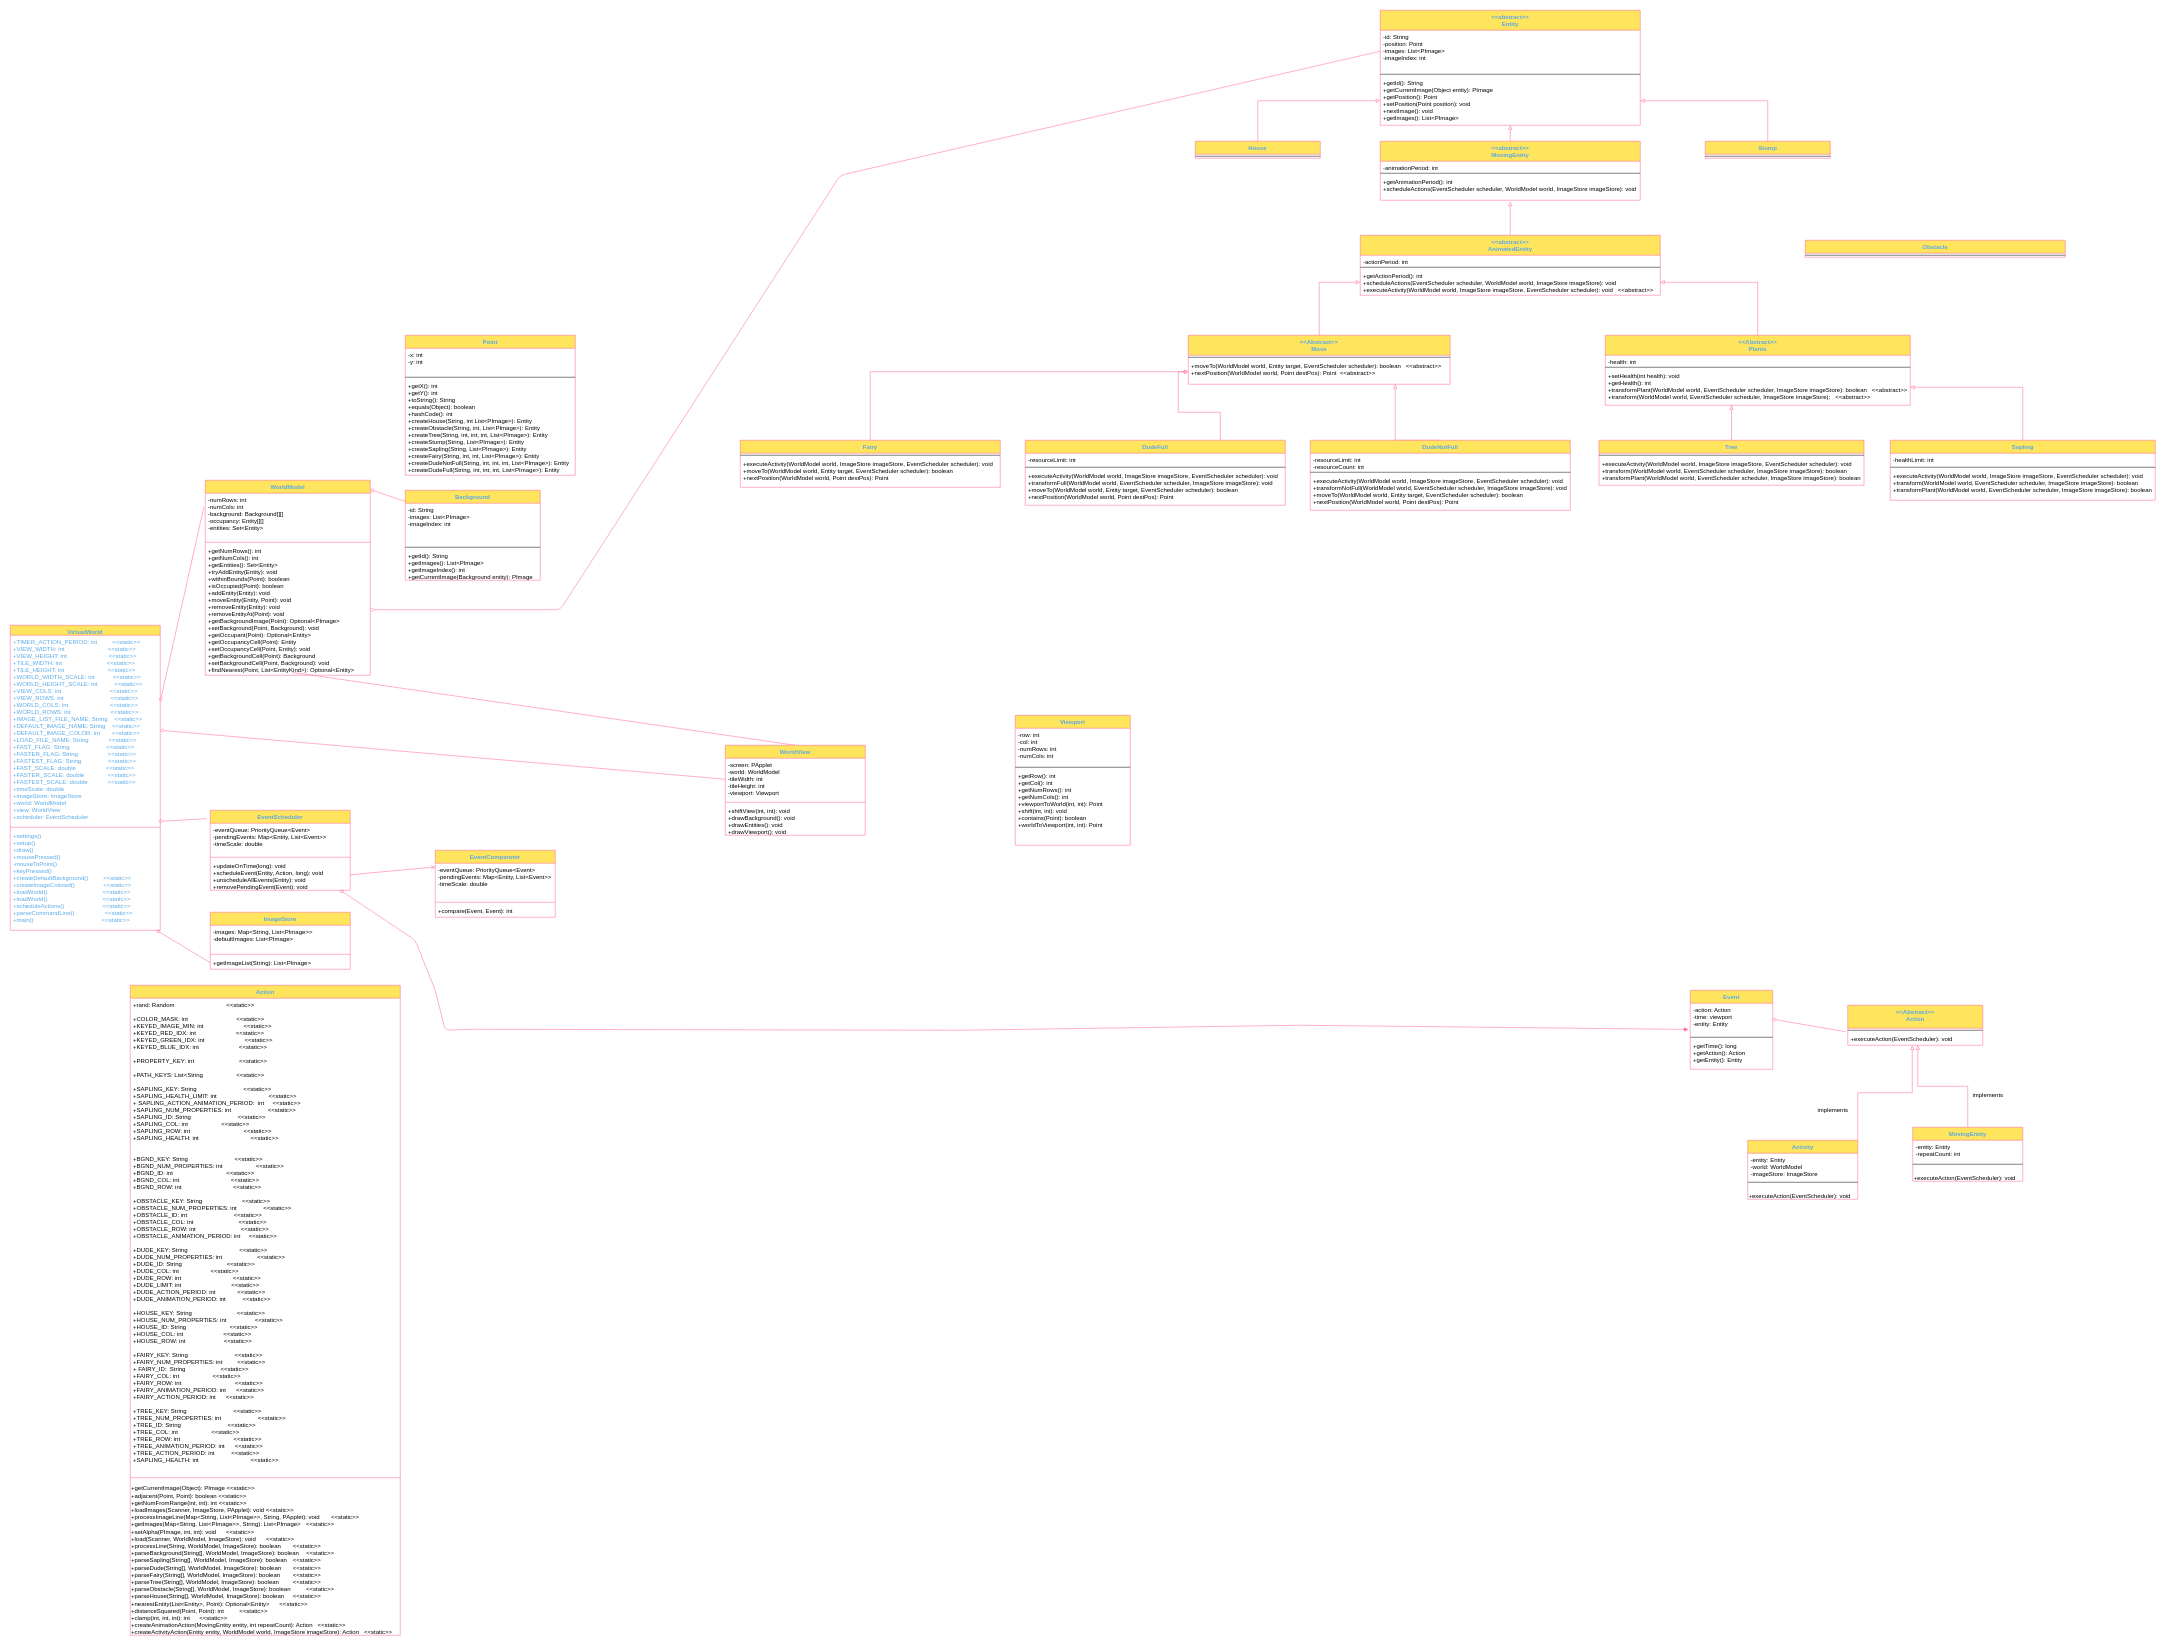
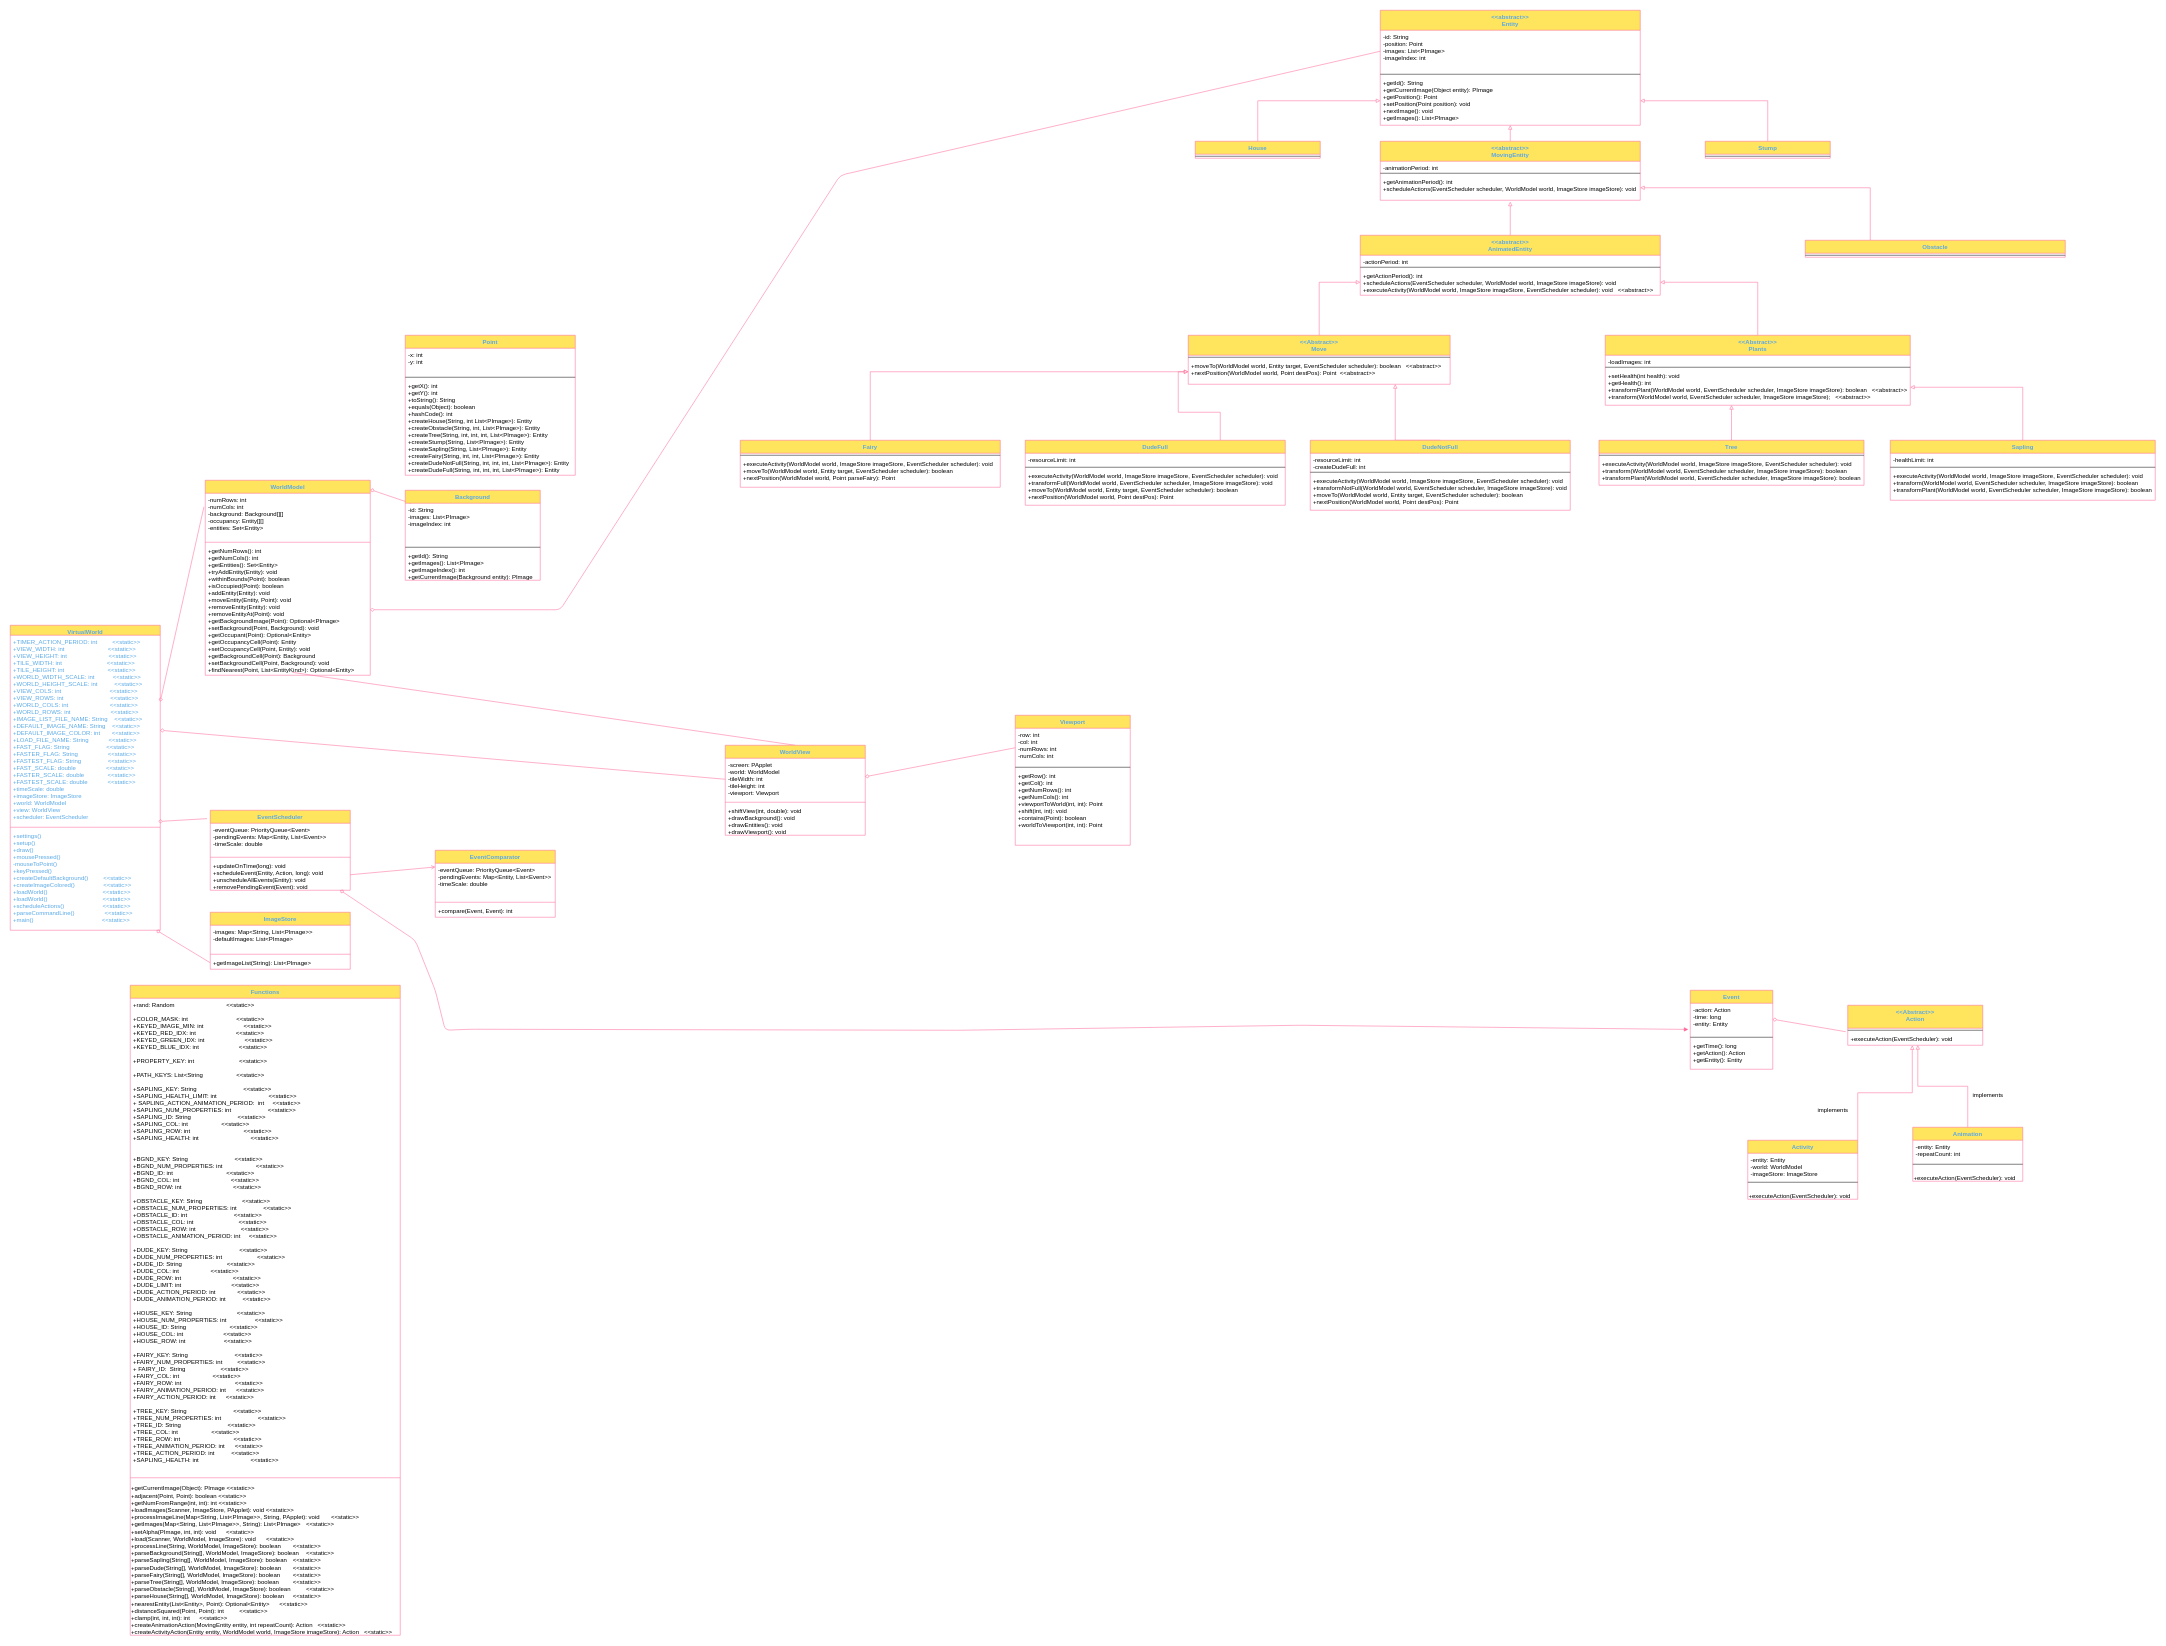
+ <mxCell id="106" style="edgeStyle=orthogonalEdgeStyle;rounded=0;orthogonalLoop=1;jettySize=auto;html=1;exitX=0.25;exitY=0;exitDx=0;exitDy=0;entryX=1;entryY=0.5;entryDx=0;entryDy=0;endArrow=block;endFill=0;strokeColor=#FF6392;" edge="1" parent="1" source="107" target="87"><mxGeometry relative="1" as="geometry" /></mxCell>
- <mxCell id="126" value="-health: int" style="text;strokeColor=none;fillColor=none;align=left;verticalAlign=top;spacingLeft=4;spacingRight=4;overflow=hidden;rotatable=0;points=[[0,0.5],[1,0.5]];portConstraint=eastwest;" parent="125" vertex="1"><mxGeometry y="40" width="610" height="20" as="geometry" /></mxCell>
+ <mxCell id="126" value="-loadImages: int" style="text;strokeColor=none;fillColor=none;align=left;verticalAlign=top;spacingLeft=4;spacingRight=4;overflow=hidden;rotatable=0;points=[[0,0.5],[1,0.5]];portConstraint=eastwest;" parent="125" vertex="1"><mxGeometry y="40" width="610" height="20" as="geometry" /></mxCell>
- <mxCell id="95" value="-resourceLimit: int&#10;-resourceCount: int&#10;&#10;" style="text;strokeColor=none;fillColor=none;align=left;verticalAlign=top;spacingLeft=4;spacingRight=4;overflow=hidden;rotatable=0;points=[[0,0.5],[1,0.5]];portConstraint=eastwest;" parent="94" vertex="1"><mxGeometry y="26" width="520" height="34" as="geometry" /></mxCell>
+ <mxCell id="95" value="-resourceLimit: int&#10;-createDudeFull: int&#10;&#10;" style="text;strokeColor=none;fillColor=none;align=left;verticalAlign=top;spacingLeft=4;spacingRight=4;overflow=hidden;rotatable=0;points=[[0,0.5],[1,0.5]];portConstraint=eastwest;" parent="94" vertex="1"><mxGeometry y="26" width="520" height="34" as="geometry" /></mxCell>
- <mxCell id="105" value="+executeActivity(WorldModel world, ImageStore imageStore, EventScheduler scheduler): void&#10;+moveTo(WorldModel world, Entity target, EventScheduler scheduler): boolean&#10;+nextPosition(WorldModel world, Point destPos): Point&#10;" style="text;strokeColor=none;fillColor=none;align=left;verticalAlign=top;spacingLeft=4;spacingRight=4;overflow=hidden;rotatable=0;points=[[0,0.5],[1,0.5]];portConstraint=eastwest;" parent="103" vertex="1"><mxGeometry y="34" width="520" height="60" as="geometry" /></mxCell>
+ <mxCell id="105" value="+executeActivity(WorldModel world, ImageStore imageStore, EventScheduler scheduler): void&#10;+moveTo(WorldModel world, Entity target, EventScheduler scheduler): boolean&#10;+nextPosition(WorldModel world, Point parseFairy): Point&#10;" style="text;strokeColor=none;fillColor=none;align=left;verticalAlign=top;spacingLeft=4;spacingRight=4;overflow=hidden;rotatable=0;points=[[0,0.5],[1,0.5]];portConstraint=eastwest;" parent="103" vertex="1"><mxGeometry y="34" width="520" height="60" as="geometry" /></mxCell>
+ <mxCell id="4" value="" style="graphMlID=e2;endArrow=none;strokeColor=#FF6392;strokeWidth=1.0;startArrow=diamond;startFill=0;endFill=1;fontColor=#5AA9E6;entryX=0;entryY=0.25;entryDx=0;entryDy=0;" parent="1" source="21" target="49" edge="1"><mxGeometry relative="1" as="geometry"><mxPoint x="148" y="1200" as="sourcePoint" /></mxGeometry></mxCell>
- <mxCell id="24" value="+shiftView(int, int): void&#10;+drawBackground(): void&#10;+drawEntities(): void&#10;+drawViewport(): void" style="text;strokeColor=none;fillColor=none;align=left;verticalAlign=top;spacingLeft=4;spacingRight=4;overflow=hidden;rotatable=0;points=[[0,0.5],[1,0.5]];portConstraint=eastwest;fontColor=#000000;" parent="21" vertex="1"><mxGeometry y="118" width="280" height="62" as="geometry" /></mxCell>
+ <mxCell id="24" value="+shiftView(int, double): void&#10;+drawBackground(): void&#10;+drawEntities(): void&#10;+drawViewport(): void" style="text;strokeColor=none;fillColor=none;align=left;verticalAlign=top;spacingLeft=4;spacingRight=4;overflow=hidden;rotatable=0;points=[[0,0.5],[1,0.5]];portConstraint=eastwest;fontColor=#000000;" parent="21" vertex="1"><mxGeometry y="118" width="280" height="62" as="geometry" /></mxCell>
- <mxCell id="37" value="Action" style="swimlane;fontStyle=1;align=center;verticalAlign=top;childLayout=stackLayout;horizontal=1;startSize=26;horizontalStack=0;resizeParent=1;resizeParentMax=0;resizeLast=0;collapsible=1;marginBottom=0;hachureGap=4;pointerEvents=0;sketch=0;fontColor=#5AA9E6;strokeColor=#FF6392;fillColor=#FFE45E;" parent="1" vertex="1"><mxGeometry x="260" y="1970" width="540" height="1300" as="geometry" /></mxCell>
+ <mxCell id="37" value="Functions" style="swimlane;fontStyle=1;align=center;verticalAlign=top;childLayout=stackLayout;horizontal=1;startSize=26;horizontalStack=0;resizeParent=1;resizeParentMax=0;resizeLast=0;collapsible=1;marginBottom=0;hachureGap=4;pointerEvents=0;sketch=0;fontColor=#5AA9E6;strokeColor=#FF6392;fillColor=#FFE45E;" parent="1" vertex="1"><mxGeometry x="260" y="1970" width="540" height="1300" as="geometry" /></mxCell>
- <mxCell id="54" value="-action: Action&#10;-time: viewport&#10;-entity: Entity" style="text;strokeColor=none;fillColor=none;align=left;verticalAlign=top;spacingLeft=4;spacingRight=4;overflow=hidden;rotatable=0;points=[[0,0.5],[1,0.5]];portConstraint=eastwest;" parent="53" vertex="1"><mxGeometry y="26" width="165" height="64" as="geometry" /></mxCell>
+ <mxCell id="54" value="-action: Action&#10;-time: long&#10;-entity: Entity" style="text;strokeColor=none;fillColor=none;align=left;verticalAlign=top;spacingLeft=4;spacingRight=4;overflow=hidden;rotatable=0;points=[[0,0.5],[1,0.5]];portConstraint=eastwest;" parent="53" vertex="1"><mxGeometry y="26" width="165" height="64" as="geometry" /></mxCell>
- <mxCell id="72" value="MovingEntity" style="swimlane;fontStyle=1;align=center;verticalAlign=top;childLayout=stackLayout;horizontal=1;startSize=26;horizontalStack=0;resizeParent=1;resizeParentMax=0;resizeLast=0;collapsible=1;marginBottom=0;hachureGap=4;pointerEvents=0;sketch=0;fontColor=#5AA9E6;strokeColor=#FF6392;fillColor=#FFE45E;" parent="1" vertex="1"><mxGeometry x="3825" y="2254" width="220" height="108" as="geometry" /></mxCell>
+ <mxCell id="72" value="Animation" style="swimlane;fontStyle=1;align=center;verticalAlign=top;childLayout=stackLayout;horizontal=1;startSize=26;horizontalStack=0;resizeParent=1;resizeParentMax=0;resizeLast=0;collapsible=1;marginBottom=0;hachureGap=4;pointerEvents=0;sketch=0;fontColor=#5AA9E6;strokeColor=#FF6392;fillColor=#FFE45E;" parent="1" vertex="1"><mxGeometry x="3825" y="2254" width="220" height="108" as="geometry" /></mxCell>
